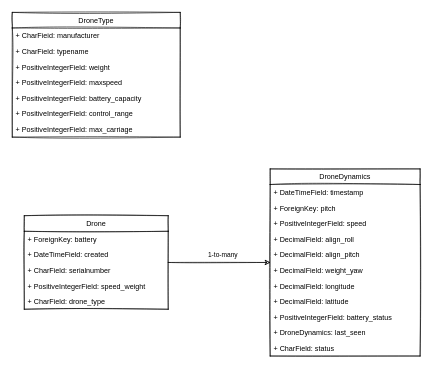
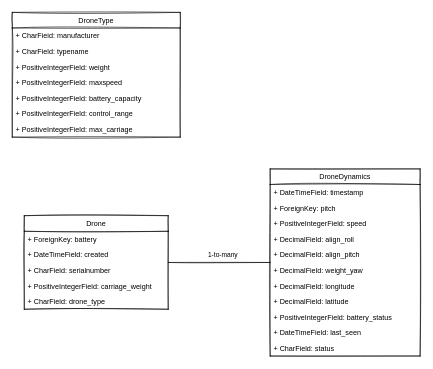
- <mxCell id="10" style="edgeStyle=orthogonalEdgeStyle;rounded=0;orthogonalLoop=1;jettySize=auto;html=1;endArrow=classic;endFill=0;sketch=1;" edge="1" parent="1" source="12" target="18"><mxGeometry relative="1" as="geometry" /></mxCell>
+ <mxCell id="10" style="edgeStyle=orthogonalEdgeStyle;rounded=0;orthogonalLoop=1;jettySize=auto;html=1;endArrow=none;endFill=0;sketch=1;" edge="1" parent="1" source="12" target="18"><mxGeometry relative="1" as="geometry" /></mxCell>
- <mxCell id="16" value="+ PositiveIntegerField: speed_weight" style="text;strokeColor=none;fillColor=none;align=left;verticalAlign=top;spacingLeft=4;spacingRight=4;overflow=hidden;rotatable=0;points=[[0,0.5],[1,0.5]];portConstraint=eastwest;" vertex="1" parent="12"><mxGeometry y="104" width="240" height="26" as="geometry" /></mxCell>
+ <mxCell id="16" value="+ PositiveIntegerField: carriage_weight" style="text;strokeColor=none;fillColor=none;align=left;verticalAlign=top;spacingLeft=4;spacingRight=4;overflow=hidden;rotatable=0;points=[[0,0.5],[1,0.5]];portConstraint=eastwest;" vertex="1" parent="12"><mxGeometry y="104" width="240" height="26" as="geometry" /></mxCell>
- <mxCell id="28" value="+ DroneDynamics: last_seen" style="text;strokeColor=none;fillColor=none;align=left;verticalAlign=top;spacingLeft=4;spacingRight=4;overflow=hidden;rotatable=0;points=[[0,0.5],[1,0.5]];portConstraint=eastwest;" vertex="1" parent="18"><mxGeometry y="260" width="250" height="26" as="geometry" /></mxCell>
+ <mxCell id="28" value="+ DateTimeField: last_seen" style="text;strokeColor=none;fillColor=none;align=left;verticalAlign=top;spacingLeft=4;spacingRight=4;overflow=hidden;rotatable=0;points=[[0,0.5],[1,0.5]];portConstraint=eastwest;" vertex="1" parent="18"><mxGeometry y="260" width="250" height="26" as="geometry" /></mxCell>
